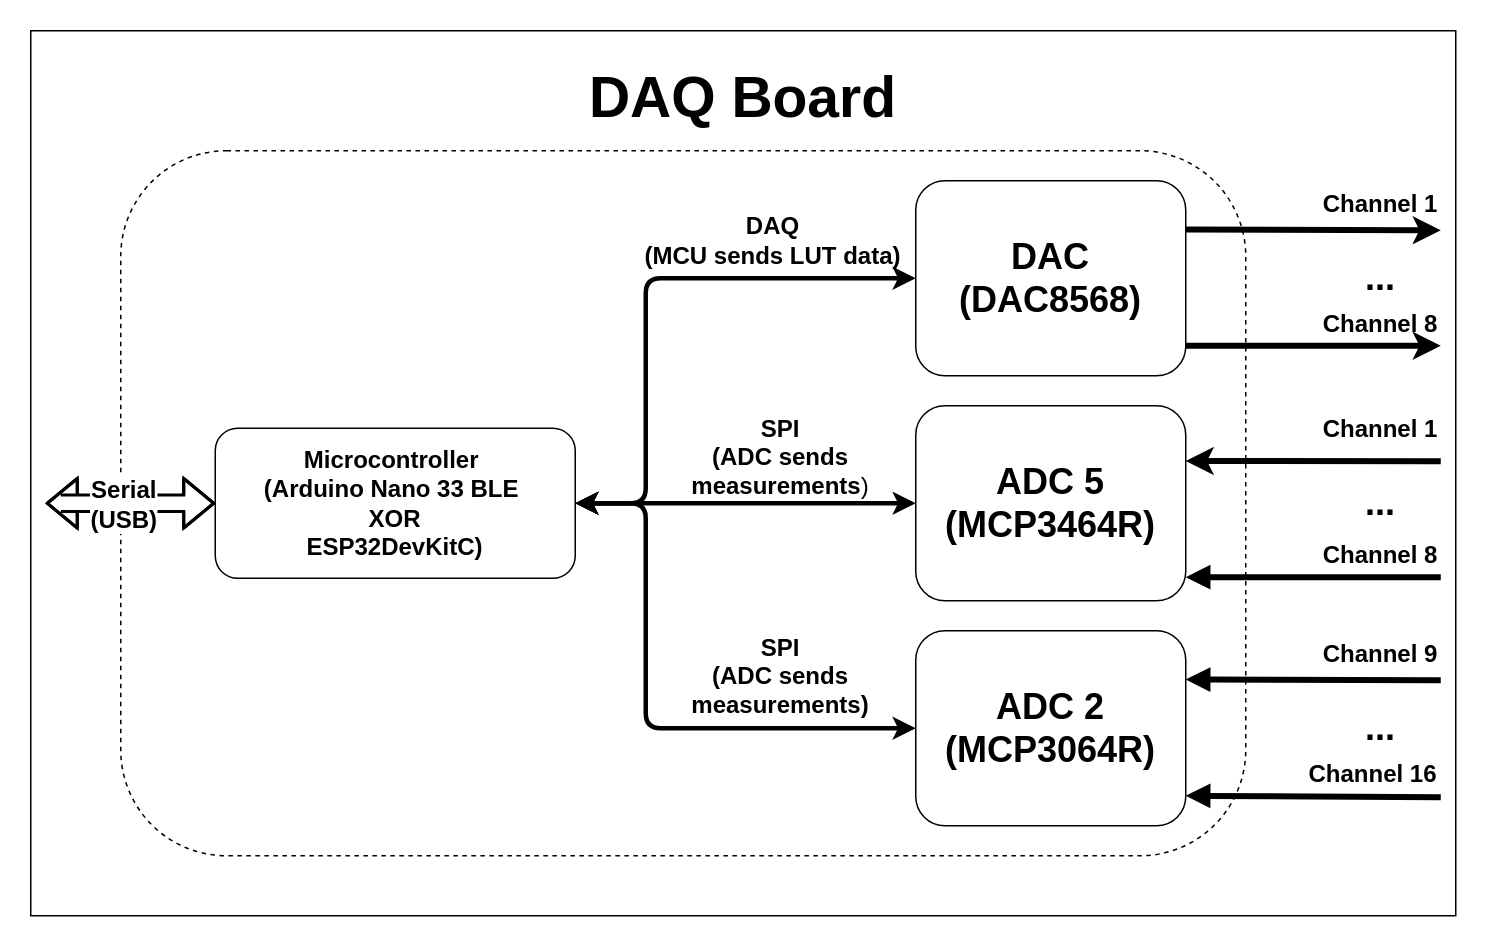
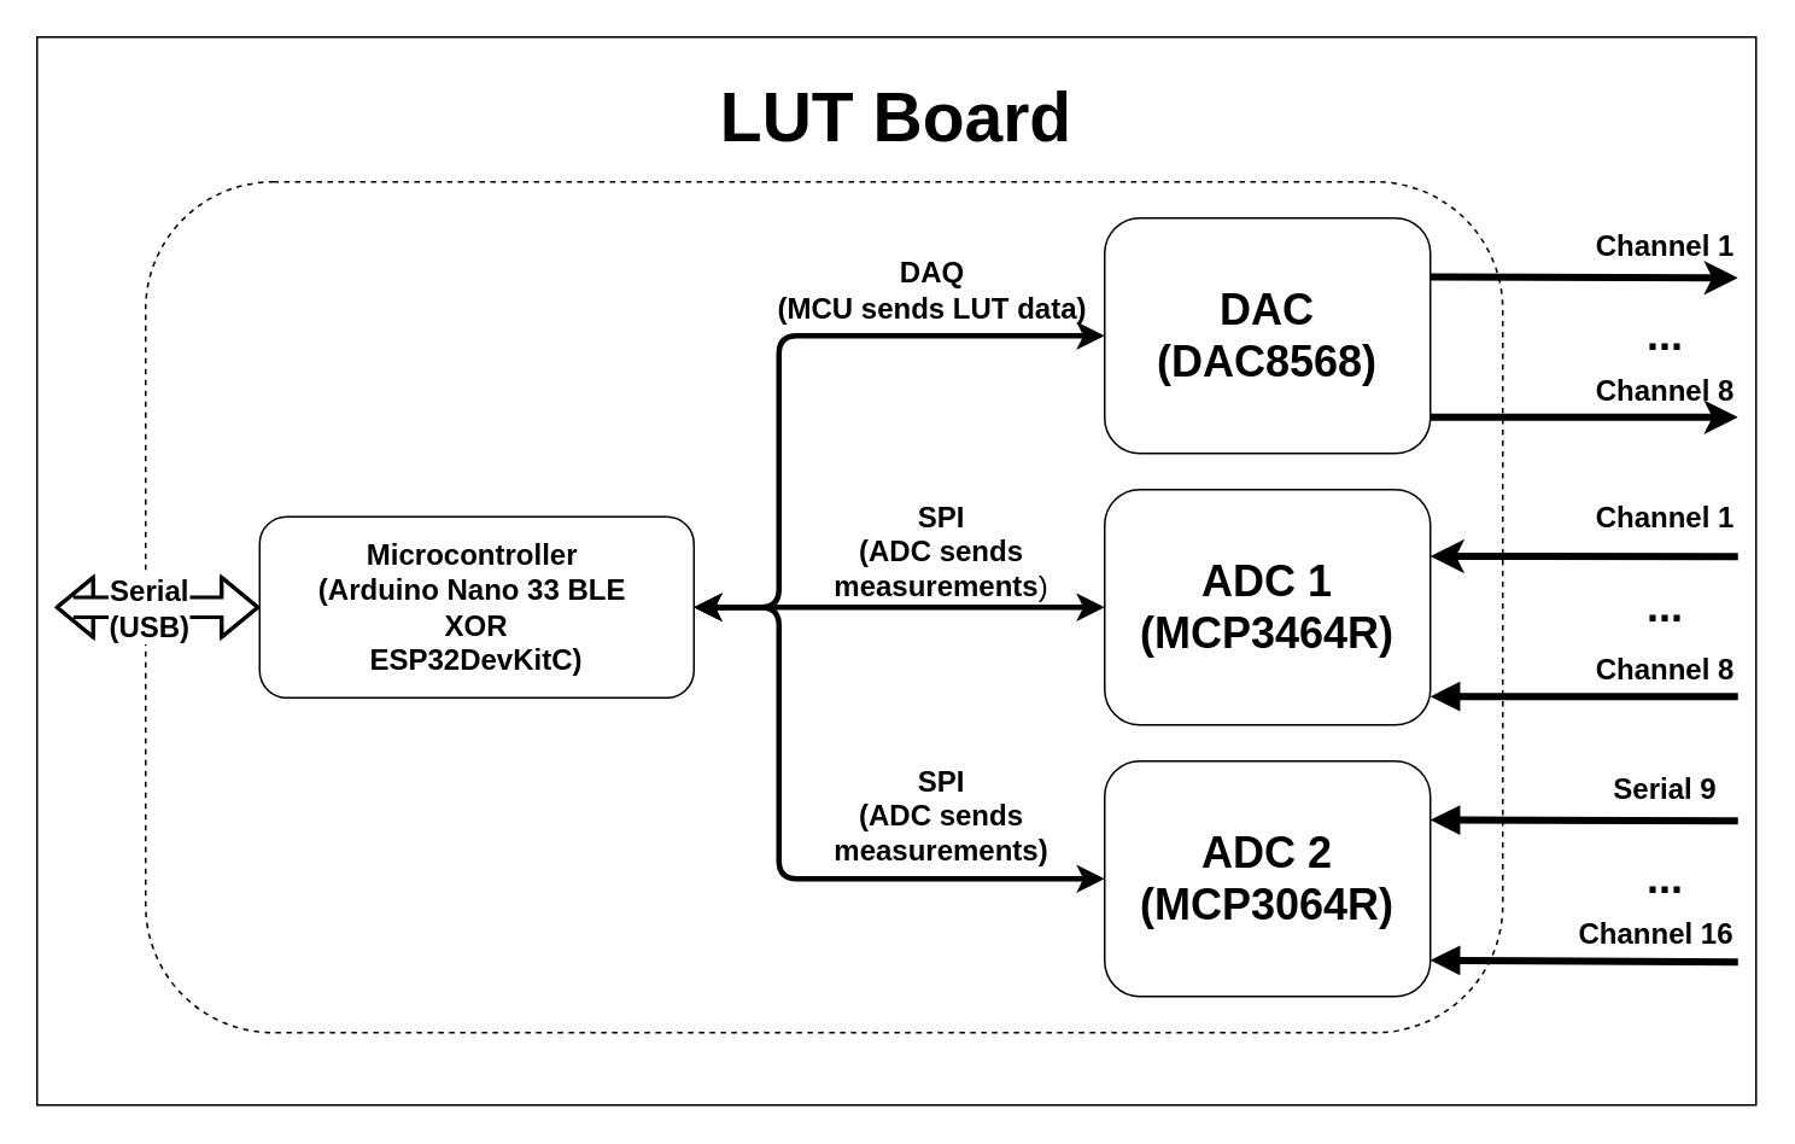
- <mxCell id="31" value="&lt;font style=&quot;font-size: 38px;&quot;&gt;&lt;b&gt;DAQ Board&lt;/b&gt;&lt;/font&gt;" style="text;html=1;strokeColor=none;fillColor=none;align=center;verticalAlign=middle;whiteSpace=wrap;rounded=0;fontSize=24;" vertex="1" parent="1"><mxGeometry x="390" y="50" width="210" height="30" as="geometry" /></mxCell>
+ <mxCell id="31" value="&lt;font style=&quot;font-size: 38px;&quot;&gt;&lt;b&gt;LUT Board&lt;/b&gt;&lt;/font&gt;" style="text;html=1;strokeColor=none;fillColor=none;align=center;verticalAlign=middle;whiteSpace=wrap;rounded=0;fontSize=24;" vertex="1" parent="1"><mxGeometry x="390" y="50" width="210" height="30" as="geometry" /></mxCell>
- <mxCell id="8" value="&lt;font style=&quot;font-size: 24px;&quot;&gt;&lt;b&gt;ADC 5&lt;/b&gt;&lt;b&gt;&lt;br&gt;(MCP3464R)&lt;br&gt;&lt;/b&gt;&lt;/font&gt;" style="rounded=1;whiteSpace=wrap;html=1;fontSize=16;" vertex="1" parent="1"><mxGeometry x="610" y="270" width="180" height="130" as="geometry" /></mxCell>
+ <mxCell id="8" value="&lt;font style=&quot;font-size: 24px;&quot;&gt;&lt;b&gt;ADC 1&lt;/b&gt;&lt;b&gt;&lt;br&gt;(MCP3464R)&lt;br&gt;&lt;/b&gt;&lt;/font&gt;" style="rounded=1;whiteSpace=wrap;html=1;fontSize=16;" vertex="1" parent="1"><mxGeometry x="610" y="270" width="180" height="130" as="geometry" /></mxCell>
- <mxCell id="27" value="Channel 9" style="text;html=1;strokeColor=none;fillColor=none;align=center;verticalAlign=middle;whiteSpace=wrap;rounded=0;fontSize=16;fontStyle=1" vertex="1" parent="1"><mxGeometry x="880" y="420" width="80" height="30" as="geometry" /></mxCell>
+ <mxCell id="27" value="Serial 9" style="text;html=1;strokeColor=none;fillColor=none;align=center;verticalAlign=middle;whiteSpace=wrap;rounded=0;fontSize=16;fontStyle=1" vertex="1" parent="1"><mxGeometry x="880" y="420" width="80" height="30" as="geometry" /></mxCell>
